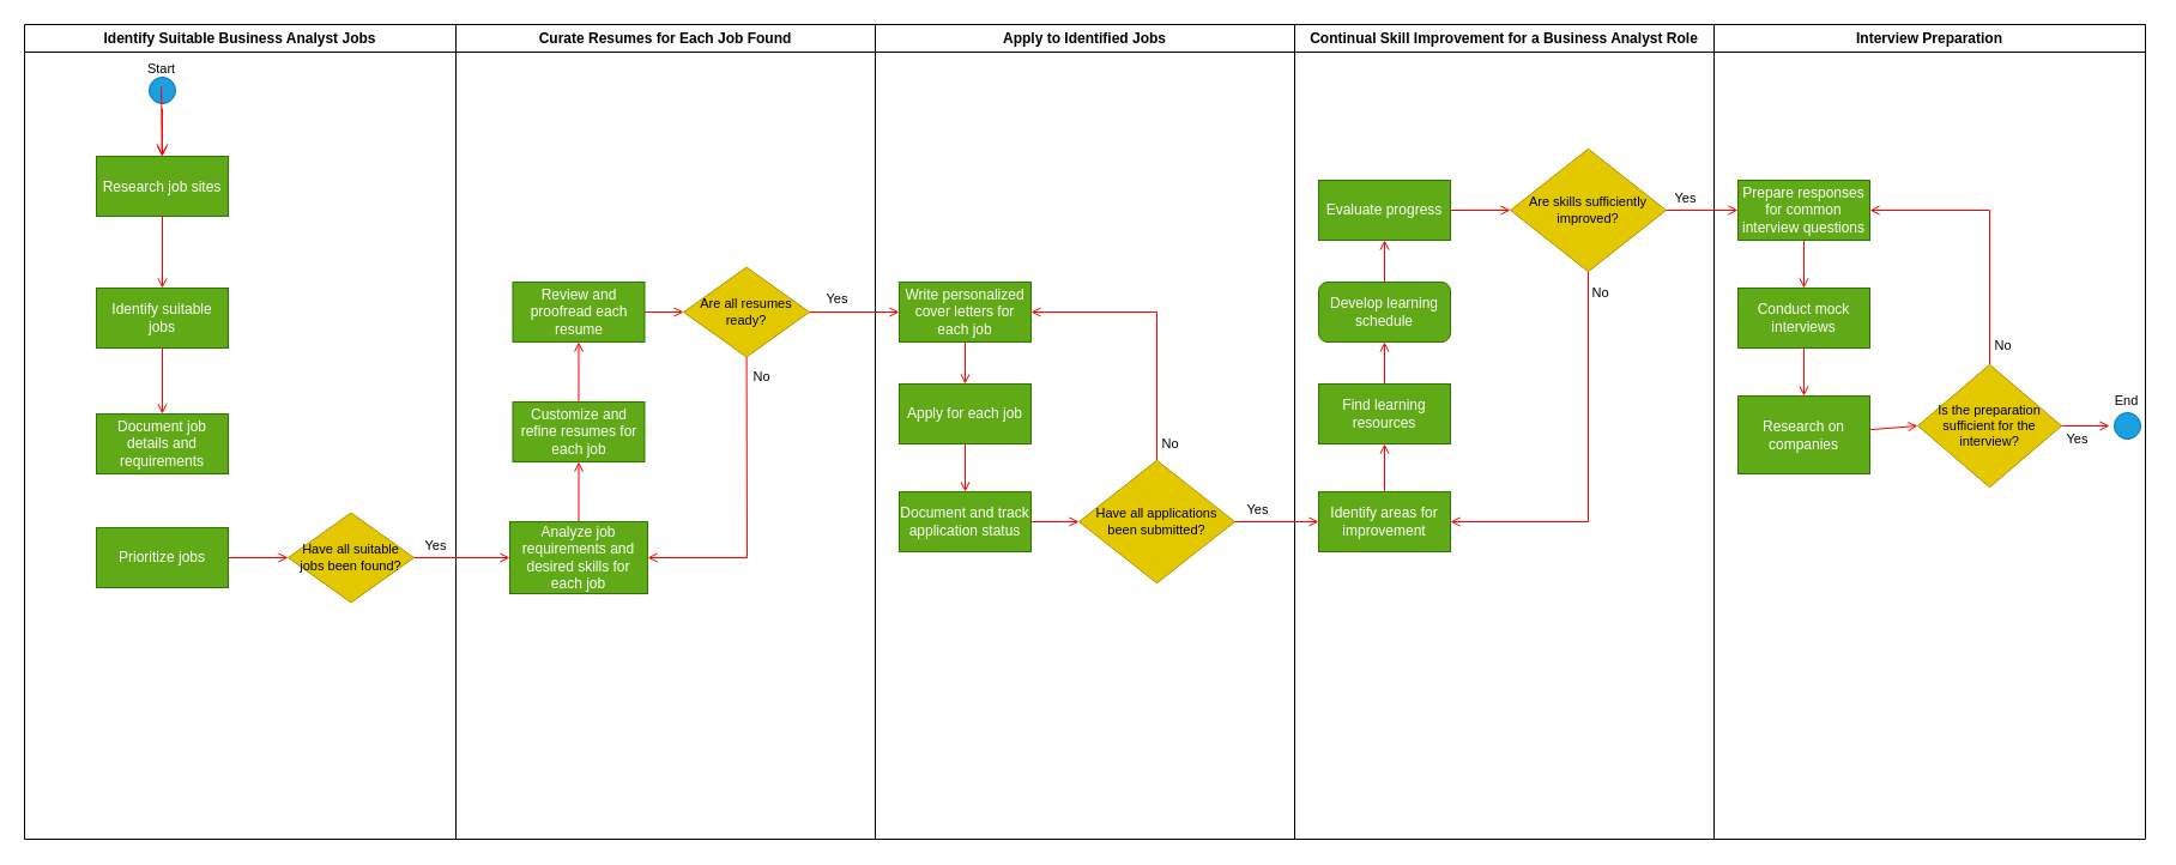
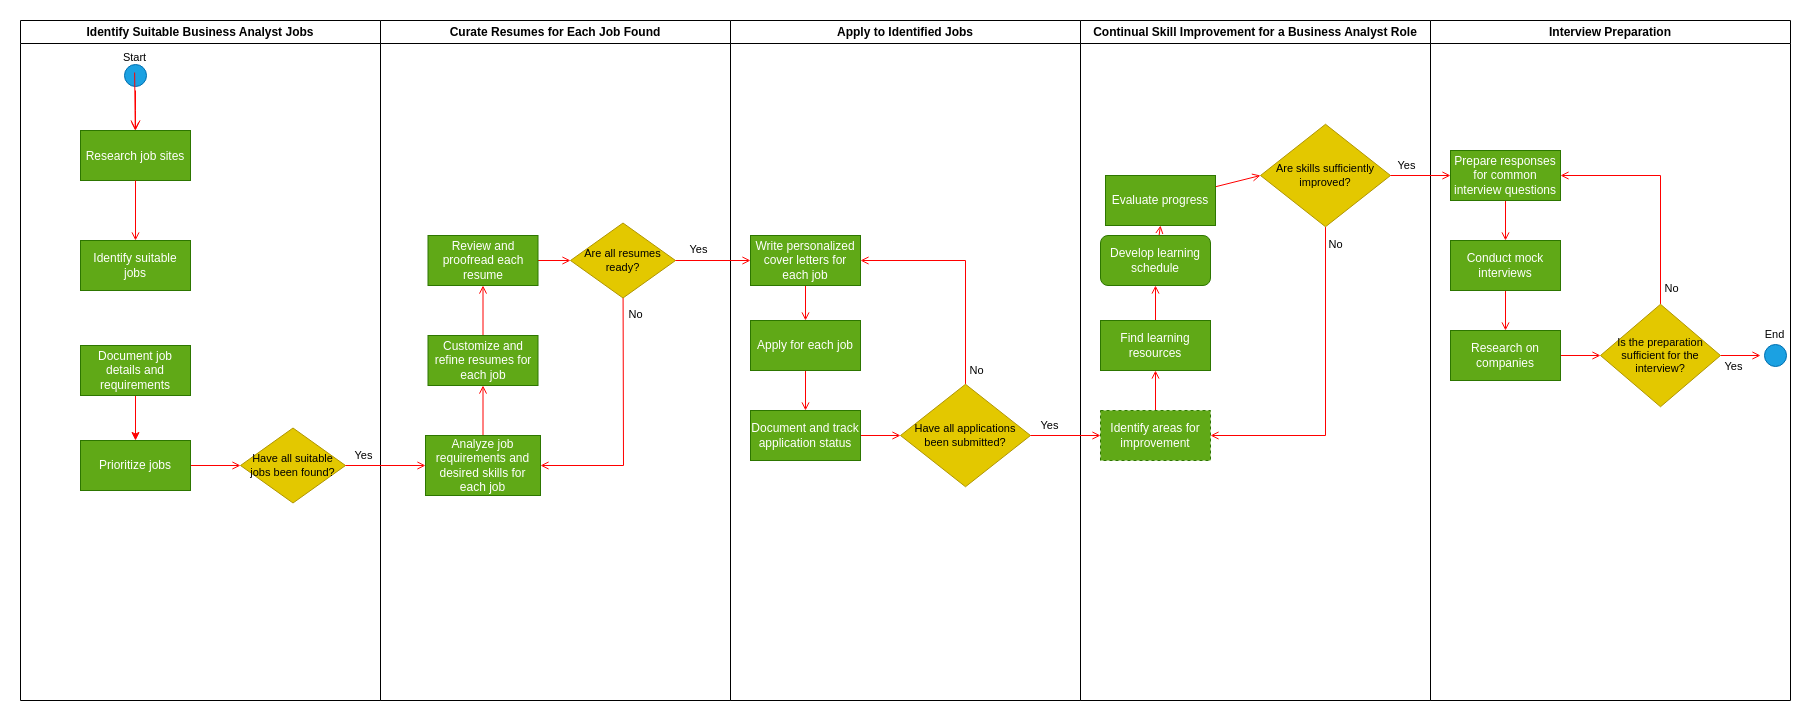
- <mxCell id="49" value="Evaluate progress" style="whiteSpace=wrap;fillColor=#60a917;fontColor=#ffffff;strokeColor=#2D7600;" parent="38" vertex="1"><mxGeometry x="20" y="130" width="110" height="50" as="geometry" /></mxCell>
+ <mxCell id="49" value="Evaluate progress" style="whiteSpace=wrap;fillColor=#60a917;fontColor=#ffffff;strokeColor=#2D7600;" parent="38" vertex="1"><mxGeometry x="25" y="155" width="110" height="50" as="geometry" /></mxCell>
- <mxCell id="10" value="" style="endArrow=open;strokeColor=#FF0000;endFill=1;rounded=0" parent="2" source="6" target="9" edge="1"><mxGeometry relative="1" as="geometry" /></mxCell>
- <mxCell id="56" value="Research on companies" style="whiteSpace=wrap;fillColor=#60a917;fontColor=#ffffff;strokeColor=#2D7600;" parent="50" vertex="1"><mxGeometry x="20" y="310" width="110" height="65" as="geometry" /></mxCell>
+ <mxCell id="56" value="Research on companies" style="whiteSpace=wrap;fillColor=#60a917;fontColor=#ffffff;strokeColor=#2D7600;" parent="50" vertex="1"><mxGeometry x="20" y="310" width="110" height="50" as="geometry" /></mxCell>
+ <mxCell id="8" style="edgeStyle=orthogonalEdgeStyle;rounded=0;orthogonalLoop=1;jettySize=auto;html=1;entryX=0.5;entryY=0;entryDx=0;entryDy=0;fillColor=#a20025;strokeColor=#FF0000;" parent="2" source="9" target="12" edge="1"><mxGeometry relative="1" as="geometry" /></mxCell>
- <mxCell id="44" value="Identify areas for improvement" style="whiteSpace=wrap;fillColor=#60a917;fontColor=#ffffff;strokeColor=#2D7600;" parent="38" vertex="1"><mxGeometry x="20" y="390" width="110" height="50" as="geometry" /></mxCell>
+ <mxCell id="44" value="Identify areas for improvement" style="whiteSpace=wrap;fillColor=#60a917;fontColor=#ffffff;strokeColor=#2D7600;dashed=1;" parent="38" vertex="1"><mxGeometry x="20" y="390" width="110" height="50" as="geometry" /></mxCell>
